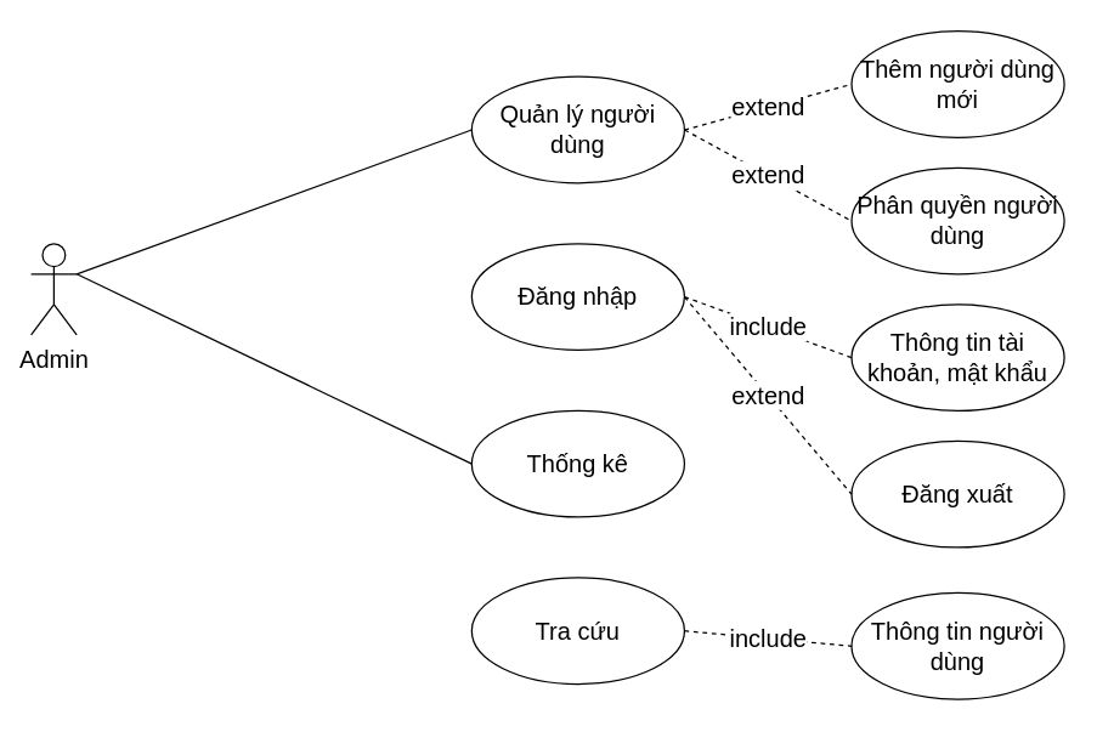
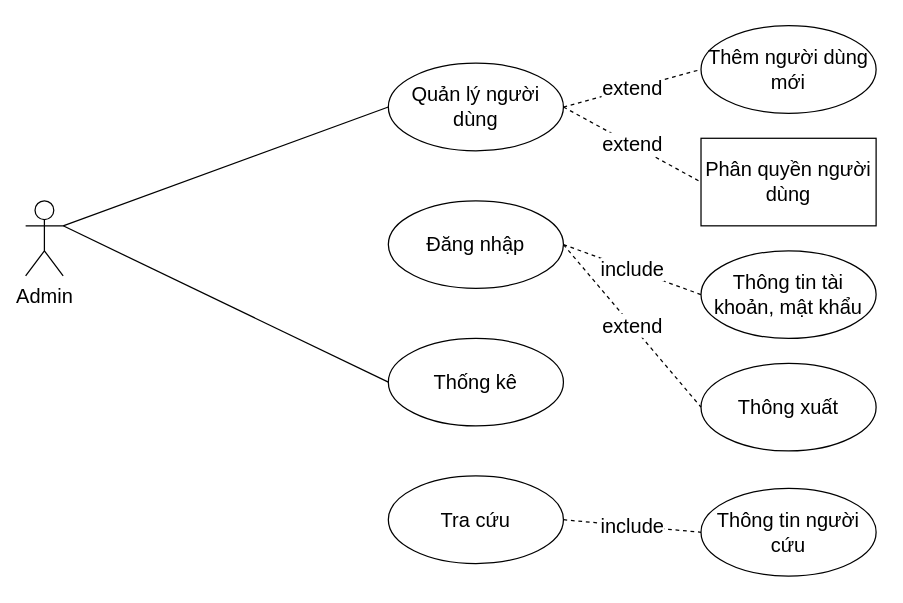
- <mxCell id="17" value="Phân quyền người dùng" style="ellipse;whiteSpace=wrap;html=1;strokeWidth=1;fontSize=16;" parent="1" vertex="1"><mxGeometry x="560" y="110" width="140" height="70" as="geometry" /></mxCell>
+ <mxCell id="17" value="Phân quyền người dùng" style="whiteSpace=wrap;html=1;strokeWidth=1;fontSize=16;rounded=0;" parent="1" vertex="1"><mxGeometry x="560" y="110" width="140" height="70" as="geometry" /></mxCell>
- <mxCell id="11" value="Đăng xuất" style="ellipse;whiteSpace=wrap;html=1;strokeWidth=1;fontSize=16;" parent="1" vertex="1"><mxGeometry x="560" y="290" width="140" height="70" as="geometry" /></mxCell>
+ <mxCell id="11" value="Thông xuất" style="ellipse;whiteSpace=wrap;html=1;strokeWidth=1;fontSize=16;" parent="1" vertex="1"><mxGeometry x="560" y="290" width="140" height="70" as="geometry" /></mxCell>
- <mxCell id="13" value="Thông tin người dùng" style="ellipse;whiteSpace=wrap;html=1;strokeWidth=1;fontSize=16;" parent="1" vertex="1"><mxGeometry x="560" y="390" width="140" height="70" as="geometry" /></mxCell>
+ <mxCell id="13" value="Thông tin người cứu" style="ellipse;whiteSpace=wrap;html=1;strokeWidth=1;fontSize=16;" parent="1" vertex="1"><mxGeometry x="560" y="390" width="140" height="70" as="geometry" /></mxCell>
